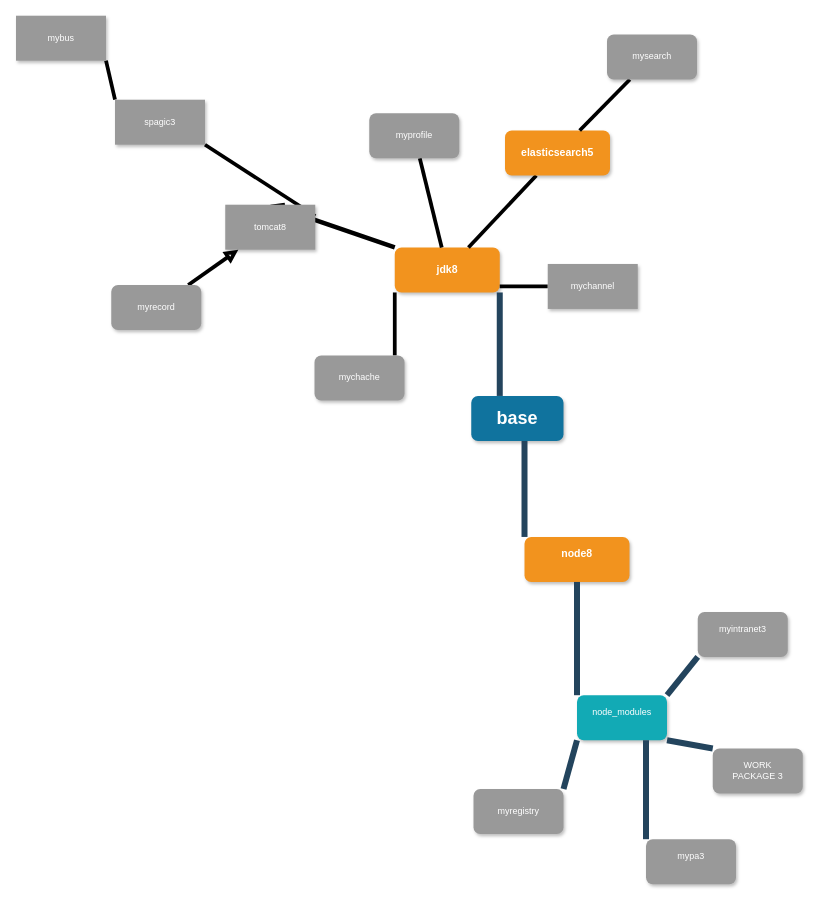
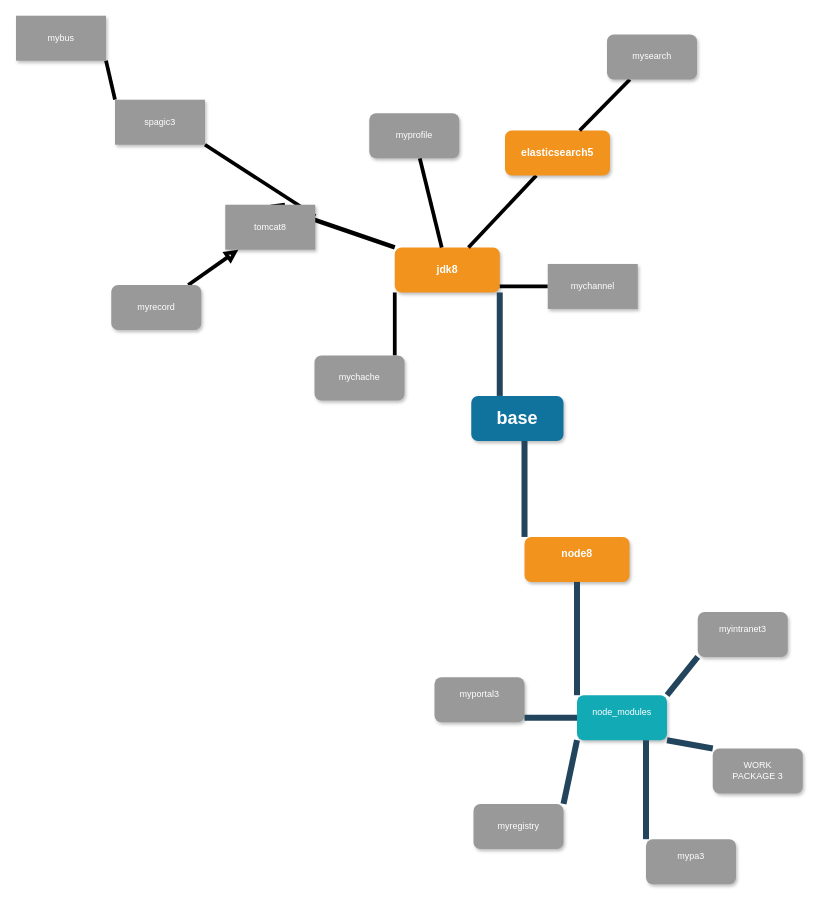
+ <mxCell id="7" value="myportal3&#10;" style="whiteSpace=wrap;rounded=1;fillColor=#999999;strokeColor=none;shadow=1;fontColor=#FFFFFF;fontStyle=0" parent="1" vertex="1"><mxGeometry x="578.84" y="902.269" width="120" height="60" as="geometry" /></mxCell>
+ <mxCell id="13" value="" style="edgeStyle=elbowEdgeStyle;elbow=horizontal;rounded=0;fontColor=#000000;endArrow=none;endFill=0;strokeWidth=8;strokeColor=#23445D;noEdgeStyle=1;orthogonal=1;" parent="1" source="6" target="7" edge="1"><mxGeometry width="100" height="100" relative="1" as="geometry"><mxPoint x="81" y="927" as="sourcePoint" /><mxPoint x="181" y="827" as="targetPoint" /></mxGeometry></mxCell>
- <mxCell id="10" value="myregistry" style="whiteSpace=wrap;rounded=1;fillColor=#999999;strokeColor=none;shadow=1;fontColor=#FFFFFF;fontStyle=0" parent="1" vertex="1"><mxGeometry x="630.84" y="1051.269" width="120" height="60" as="geometry" /></mxCell>
+ <mxCell id="10" value="myregistry" style="whiteSpace=wrap;rounded=1;fillColor=#999999;strokeColor=none;shadow=1;fontColor=#FFFFFF;fontStyle=0" parent="1" vertex="1"><mxGeometry x="630.84" y="1071.269" width="120" height="60" as="geometry" /></mxCell>
